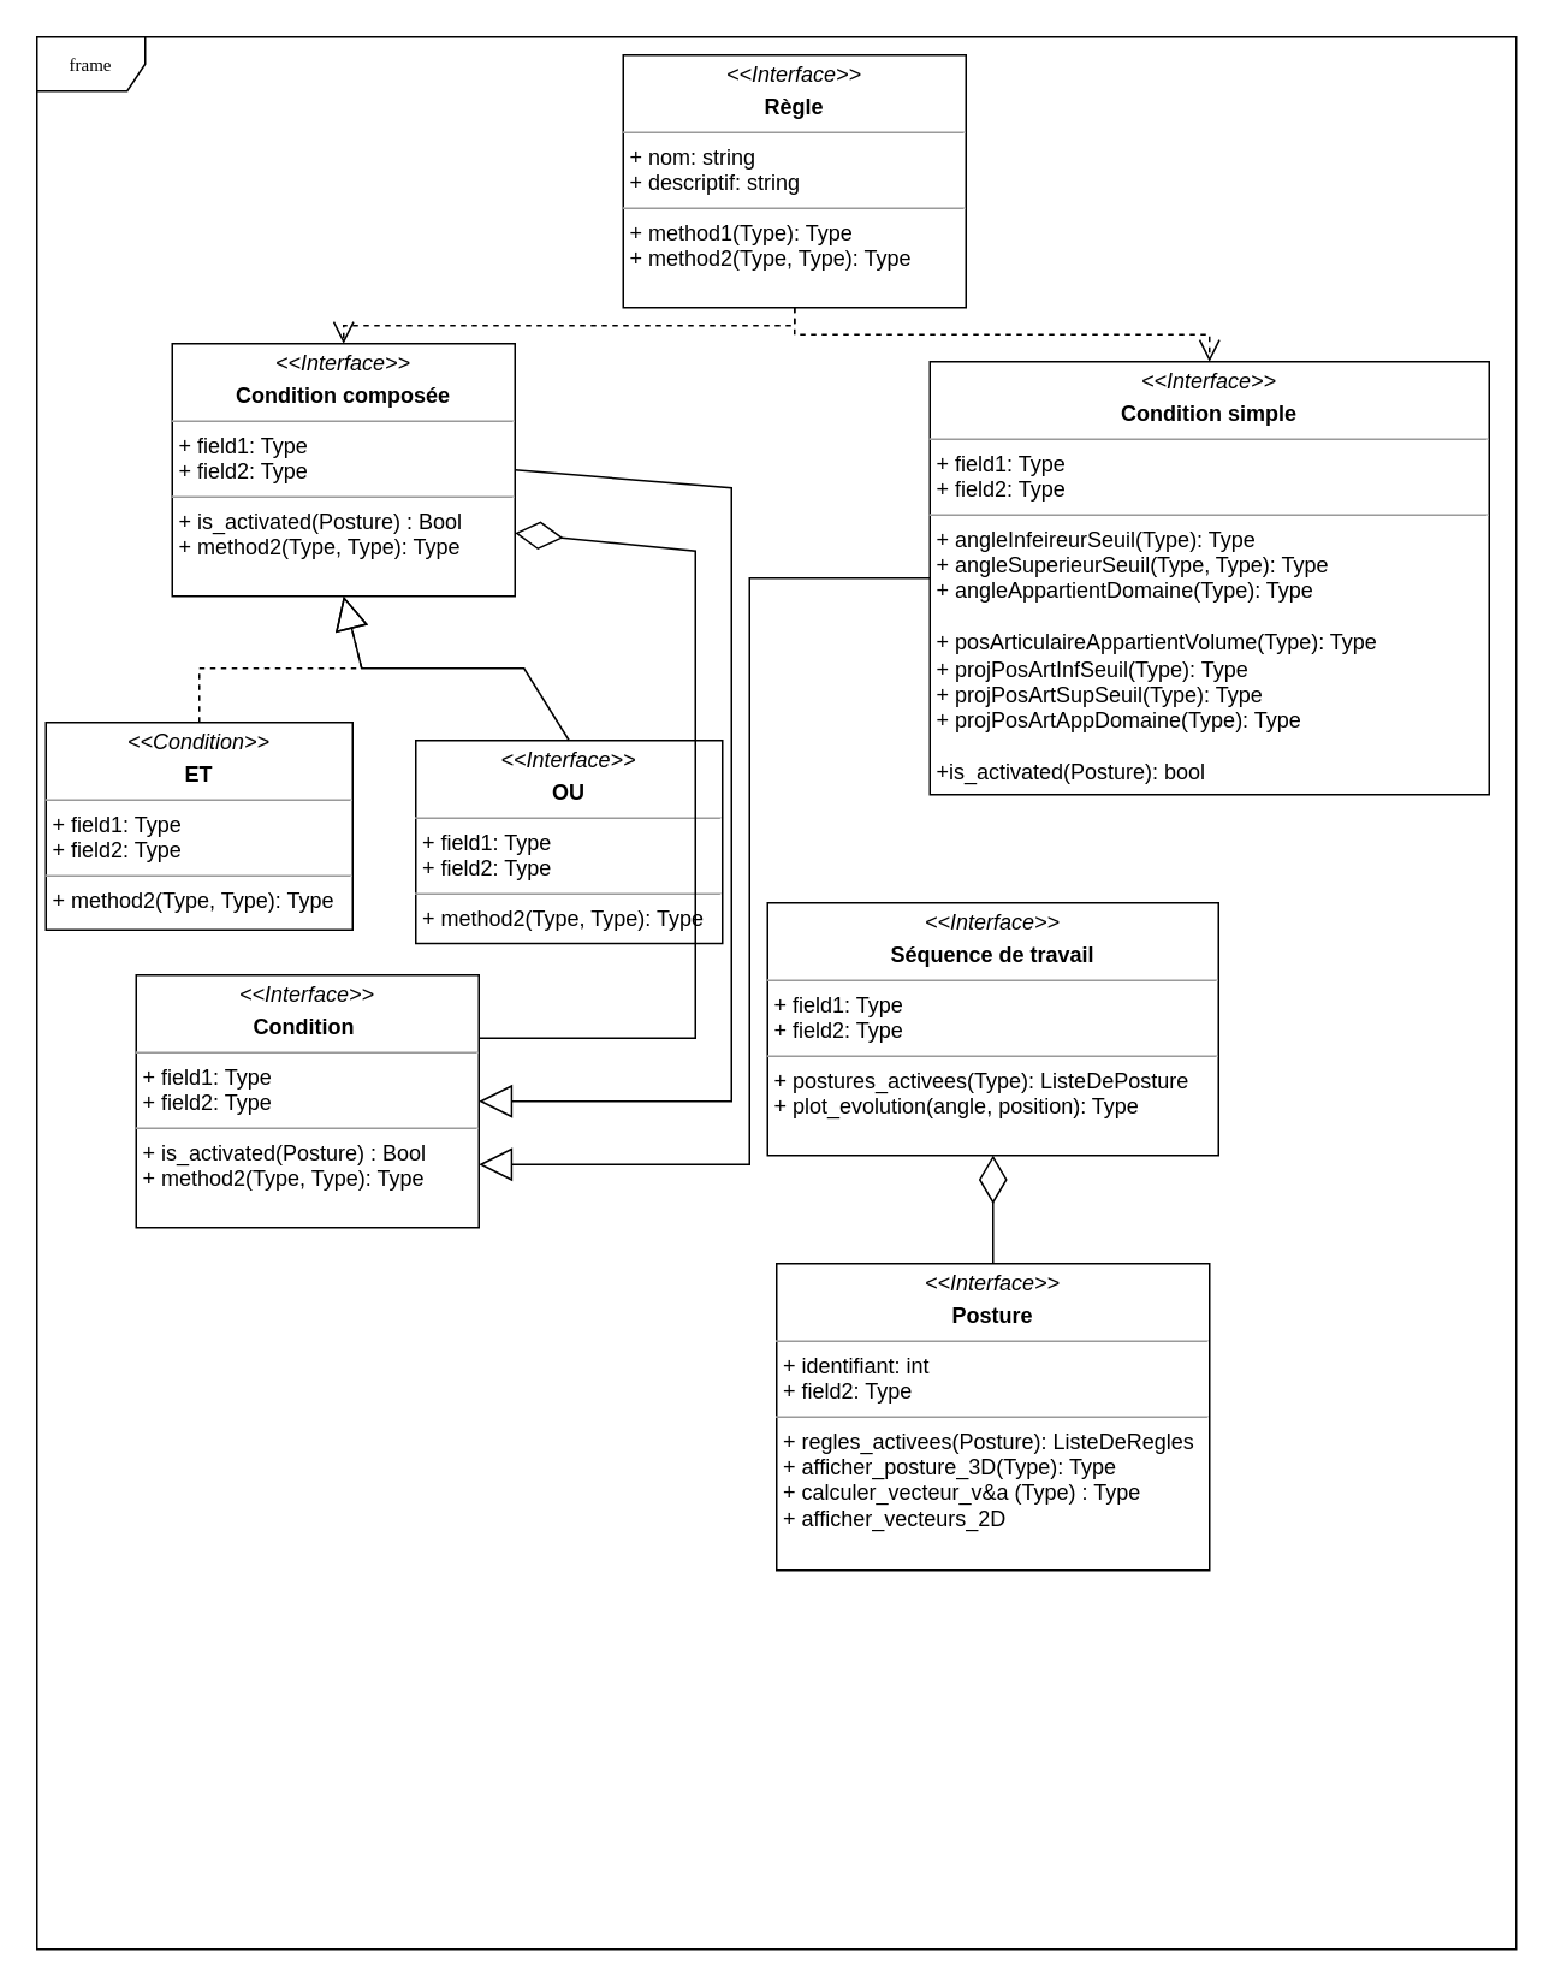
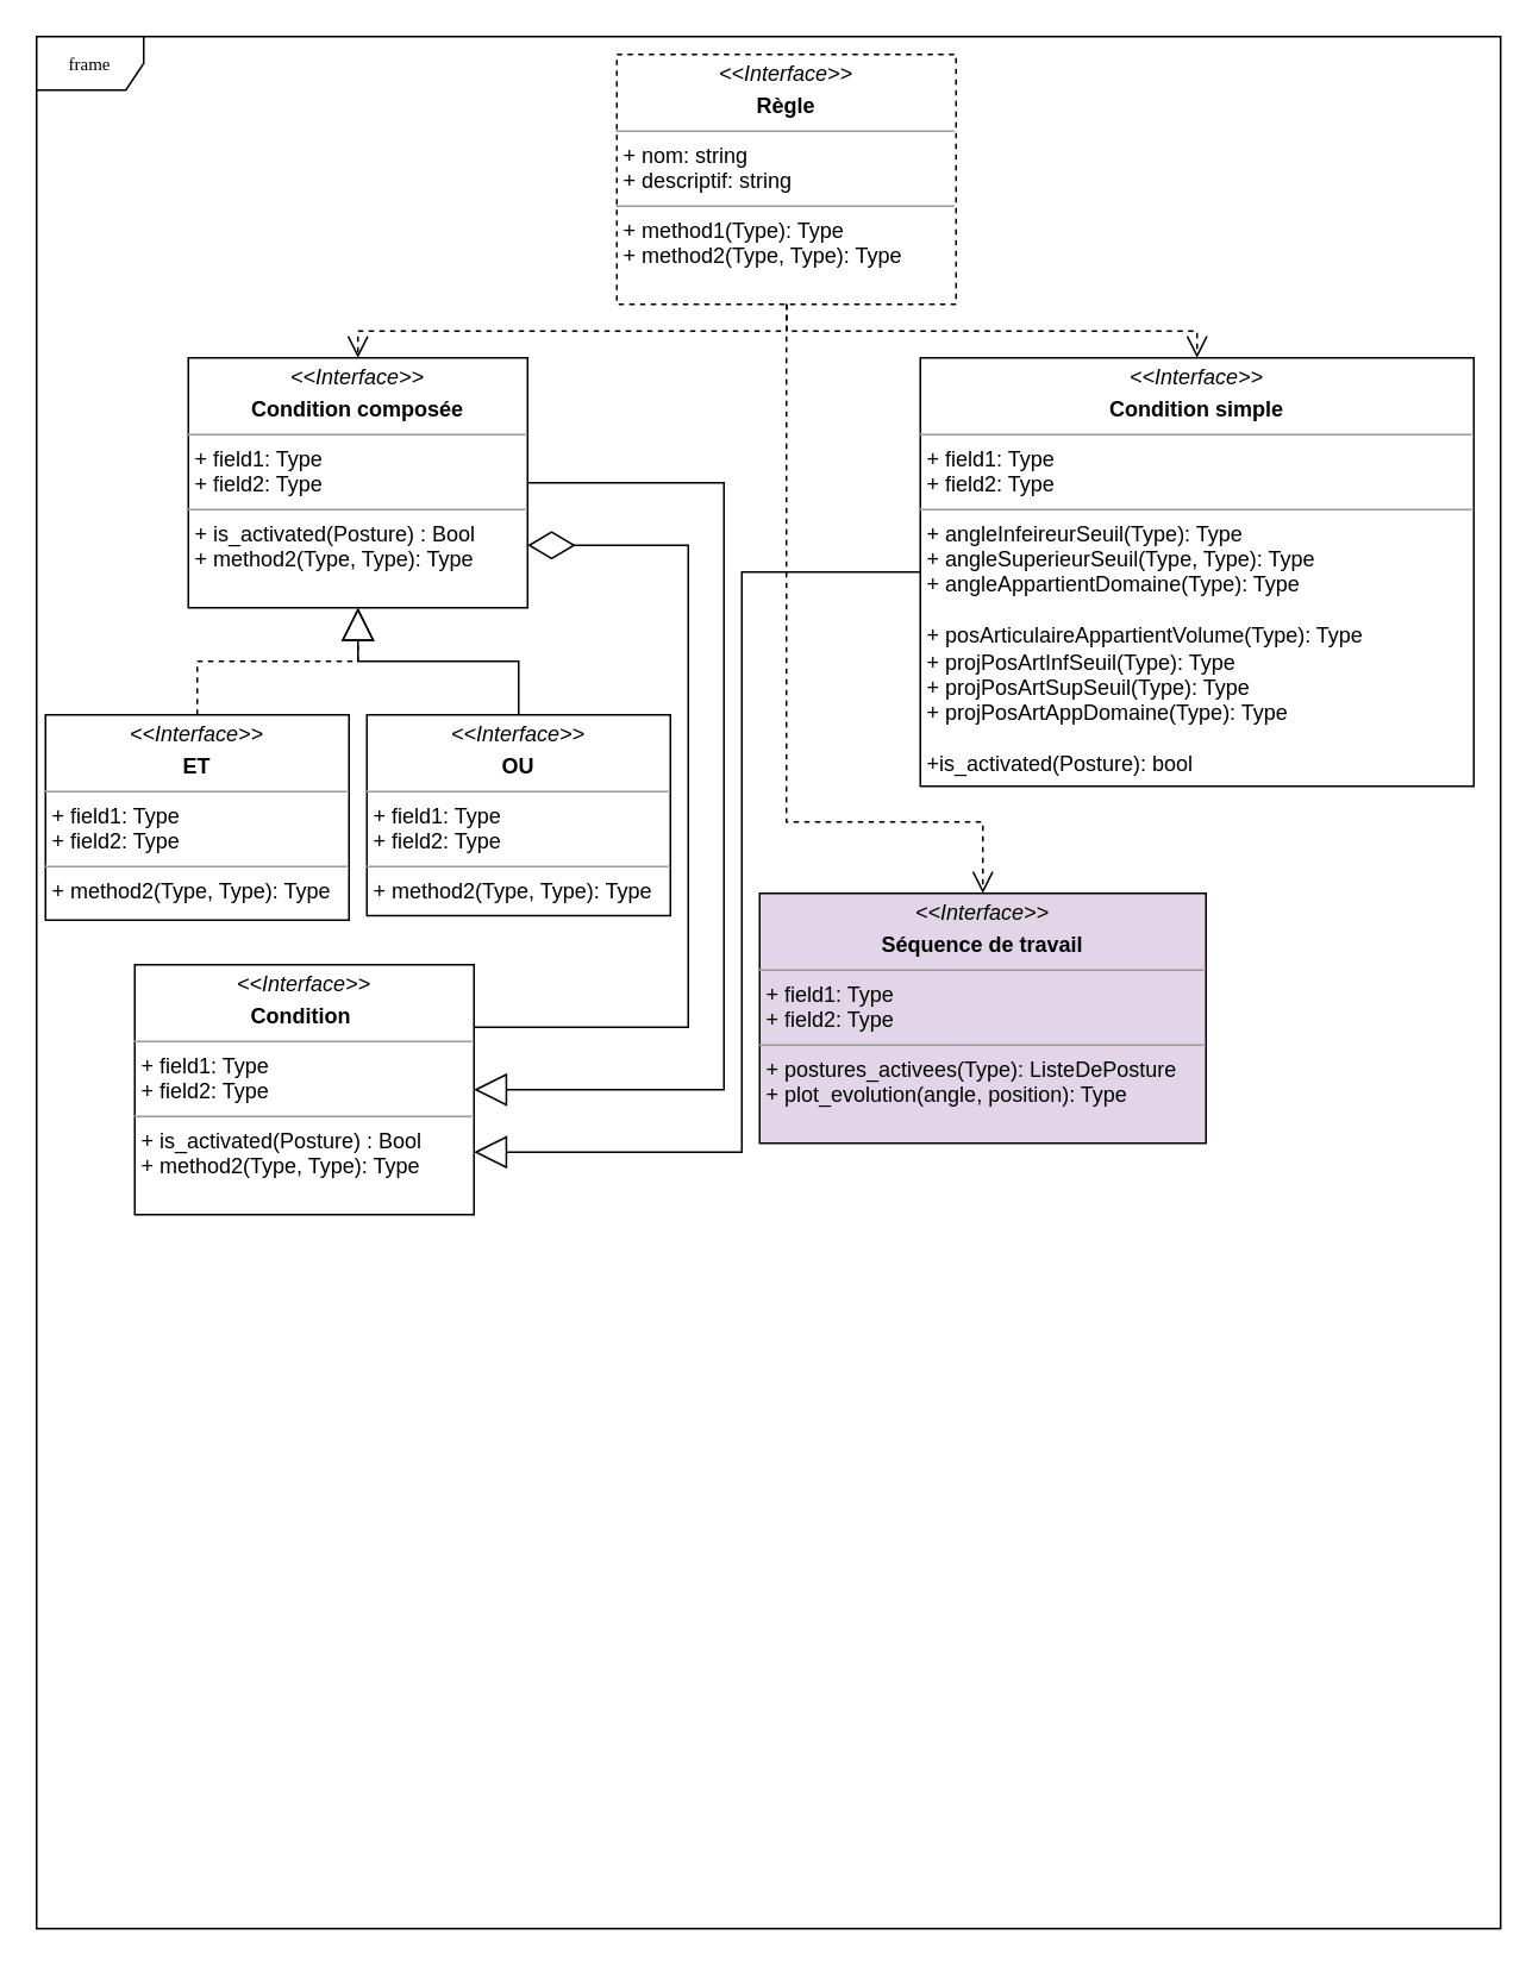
- <mxCell id="4" value="&lt;p style=&quot;margin:0px;margin-top:4px;text-align:center;&quot;&gt;&lt;i&gt;&amp;lt;&amp;lt;Interface&amp;gt;&amp;gt;&lt;/i&gt;&lt;b&gt;&lt;br&gt;&lt;/b&gt;&lt;/p&gt;&lt;p style=&quot;margin:0px;margin-top:4px;text-align:center;&quot;&gt;&lt;b&gt;Règle&lt;/b&gt;&lt;br&gt;&lt;/p&gt;&lt;hr size=&quot;1&quot;&gt;&lt;p style=&quot;margin:0px;margin-left:4px;&quot;&gt;+ nom: string&lt;br&gt;+ descriptif: string&lt;/p&gt;&lt;hr size=&quot;1&quot;&gt;&lt;p style=&quot;margin:0px;margin-left:4px;&quot;&gt;+ method1(Type): Type&lt;br&gt;+ method2(Type, Type): Type&lt;/p&gt;" style="verticalAlign=top;align=left;overflow=fill;fontSize=12;fontFamily=Helvetica;html=1;rounded=0;shadow=0;comic=0;labelBackgroundColor=none;strokeWidth=1" parent="1" vertex="1"><mxGeometry x="345" y="30" width="190" height="140" as="geometry" /></mxCell>
+ <mxCell id="4" value="&lt;p style=&quot;margin:0px;margin-top:4px;text-align:center;&quot;&gt;&lt;i&gt;&amp;lt;&amp;lt;Interface&amp;gt;&amp;gt;&lt;/i&gt;&lt;b&gt;&lt;br&gt;&lt;/b&gt;&lt;/p&gt;&lt;p style=&quot;margin:0px;margin-top:4px;text-align:center;&quot;&gt;&lt;b&gt;Règle&lt;/b&gt;&lt;br&gt;&lt;/p&gt;&lt;hr size=&quot;1&quot;&gt;&lt;p style=&quot;margin:0px;margin-left:4px;&quot;&gt;+ nom: string&lt;br&gt;+ descriptif: string&lt;/p&gt;&lt;hr size=&quot;1&quot;&gt;&lt;p style=&quot;margin:0px;margin-left:4px;&quot;&gt;+ method1(Type): Type&lt;br&gt;+ method2(Type, Type): Type&lt;/p&gt;" style="verticalAlign=top;align=left;overflow=fill;fontSize=12;fontFamily=Helvetica;html=1;rounded=0;shadow=0;comic=0;labelBackgroundColor=none;strokeWidth=1;dashed=1;" parent="1" vertex="1"><mxGeometry x="345" y="30" width="190" height="140" as="geometry" /></mxCell>
- <mxCell id="7" value="&lt;p style=&quot;margin:0px;margin-top:4px;text-align:center;&quot;&gt;&lt;i&gt;&amp;lt;&amp;lt;Interface&amp;gt;&amp;gt;&lt;/i&gt;&lt;b&gt;&lt;br&gt;&lt;/b&gt;&lt;/p&gt;&lt;p style=&quot;margin:0px;margin-top:4px;text-align:center;&quot;&gt;&lt;b&gt;Condition composée&lt;/b&gt;&lt;br&gt;&lt;/p&gt;&lt;hr size=&quot;1&quot;&gt;&lt;p style=&quot;margin:0px;margin-left:4px;&quot;&gt;+ field1: Type&lt;br&gt;+ field2: Type&lt;/p&gt;&lt;hr size=&quot;1&quot;&gt;&lt;p style=&quot;margin:0px;margin-left:4px;&quot;&gt;+ is_activated(Posture) : Bool&amp;nbsp;&lt;br&gt;+ method2(Type, Type): Type&lt;/p&gt;" style="verticalAlign=top;align=left;overflow=fill;fontSize=12;fontFamily=Helvetica;html=1;rounded=0;shadow=0;comic=0;labelBackgroundColor=none;strokeWidth=1" parent="1" vertex="1"><mxGeometry x="95" y="190" width="190" height="140" as="geometry" /></mxCell>
+ <mxCell id="7" value="&lt;p style=&quot;margin:0px;margin-top:4px;text-align:center;&quot;&gt;&lt;i&gt;&amp;lt;&amp;lt;Interface&amp;gt;&amp;gt;&lt;/i&gt;&lt;b&gt;&lt;br&gt;&lt;/b&gt;&lt;/p&gt;&lt;p style=&quot;margin:0px;margin-top:4px;text-align:center;&quot;&gt;&lt;b&gt;Condition composée&lt;/b&gt;&lt;br&gt;&lt;/p&gt;&lt;hr size=&quot;1&quot;&gt;&lt;p style=&quot;margin:0px;margin-left:4px;&quot;&gt;+ field1: Type&lt;br&gt;+ field2: Type&lt;/p&gt;&lt;hr size=&quot;1&quot;&gt;&lt;p style=&quot;margin:0px;margin-left:4px;&quot;&gt;+ is_activated(Posture) : Bool&amp;nbsp;&lt;br&gt;+ method2(Type, Type): Type&lt;/p&gt;" style="verticalAlign=top;align=left;overflow=fill;fontSize=12;fontFamily=Helvetica;html=1;rounded=0;shadow=0;comic=0;labelBackgroundColor=none;strokeWidth=1" parent="1" vertex="1"><mxGeometry x="105" y="200" width="190" height="140" as="geometry" /></mxCell>
+ <mxCell id="12" style="edgeStyle=orthogonalEdgeStyle;rounded=0;html=1;dashed=1;labelBackgroundColor=none;startFill=0;endArrow=open;endFill=0;endSize=10;fontFamily=Verdana;fontSize=10;exitX=0.5;exitY=1;exitDx=0;exitDy=0;entryX=0.5;entryY=0;entryDx=0;entryDy=0;" edge="1" parent="1" source="4" target="5"><mxGeometry relative="1" as="geometry"><Array as="points"><mxPoint x="440" y="460" /><mxPoint x="550" y="460" /></Array><mxPoint x="400" y="710" as="targetPoint" /><mxPoint x="400" y="670" as="sourcePoint" /></mxGeometry></mxCell>
- <mxCell id="10" value="&lt;p style=&quot;margin:0px;margin-top:4px;text-align:center;&quot;&gt;&lt;i&gt;&amp;lt;&amp;lt;Condition&amp;gt;&amp;gt;&lt;/i&gt;&lt;b&gt;&lt;br&gt;&lt;/b&gt;&lt;/p&gt;&lt;p style=&quot;margin:0px;margin-top:4px;text-align:center;&quot;&gt;&lt;b&gt;ET&lt;/b&gt;&lt;br&gt;&lt;/p&gt;&lt;hr size=&quot;1&quot;&gt;&lt;p style=&quot;margin:0px;margin-left:4px;&quot;&gt;+ field1: Type&lt;br&gt;+ field2: Type&lt;/p&gt;&lt;hr size=&quot;1&quot;&gt;&lt;p style=&quot;margin:0px;margin-left:4px;&quot;&gt;+ method2(Type, Type): Type&lt;/p&gt;" style="verticalAlign=top;align=left;overflow=fill;fontSize=12;fontFamily=Helvetica;html=1;rounded=0;shadow=0;comic=0;labelBackgroundColor=none;strokeWidth=1" vertex="1" parent="1"><mxGeometry x="25" y="400" width="170" height="115" as="geometry" /></mxCell>
+ <mxCell id="10" value="&lt;p style=&quot;margin:0px;margin-top:4px;text-align:center;&quot;&gt;&lt;i&gt;&amp;lt;&amp;lt;Interface&amp;gt;&amp;gt;&lt;/i&gt;&lt;b&gt;&lt;br&gt;&lt;/b&gt;&lt;/p&gt;&lt;p style=&quot;margin:0px;margin-top:4px;text-align:center;&quot;&gt;&lt;b&gt;ET&lt;/b&gt;&lt;br&gt;&lt;/p&gt;&lt;hr size=&quot;1&quot;&gt;&lt;p style=&quot;margin:0px;margin-left:4px;&quot;&gt;+ field1: Type&lt;br&gt;+ field2: Type&lt;/p&gt;&lt;hr size=&quot;1&quot;&gt;&lt;p style=&quot;margin:0px;margin-left:4px;&quot;&gt;+ method2(Type, Type): Type&lt;/p&gt;" style="verticalAlign=top;align=left;overflow=fill;fontSize=12;fontFamily=Helvetica;html=1;rounded=0;shadow=0;comic=0;labelBackgroundColor=none;strokeWidth=1" vertex="1" parent="1"><mxGeometry x="25" y="400" width="170" height="115" as="geometry" /></mxCell>
- <mxCell id="11" value="&lt;p style=&quot;margin:0px;margin-top:4px;text-align:center;&quot;&gt;&lt;i&gt;&amp;lt;&amp;lt;Interface&amp;gt;&amp;gt;&lt;/i&gt;&lt;b&gt;&lt;br&gt;&lt;/b&gt;&lt;/p&gt;&lt;p style=&quot;margin:0px;margin-top:4px;text-align:center;&quot;&gt;&lt;b&gt;OU&lt;/b&gt;&lt;br&gt;&lt;/p&gt;&lt;hr size=&quot;1&quot;&gt;&lt;p style=&quot;margin:0px;margin-left:4px;&quot;&gt;+ field1: Type&lt;br&gt;+ field2: Type&lt;/p&gt;&lt;hr size=&quot;1&quot;&gt;&lt;p style=&quot;margin:0px;margin-left:4px;&quot;&gt;+ method2(Type, Type): Type&lt;/p&gt;" style="verticalAlign=top;align=left;overflow=fill;fontSize=12;fontFamily=Helvetica;html=1;rounded=0;shadow=0;comic=0;labelBackgroundColor=none;strokeWidth=1" vertex="1" parent="1"><mxGeometry x="230" y="410" width="170" height="112.5" as="geometry" /></mxCell>
+ <mxCell id="11" value="&lt;p style=&quot;margin:0px;margin-top:4px;text-align:center;&quot;&gt;&lt;i&gt;&amp;lt;&amp;lt;Interface&amp;gt;&amp;gt;&lt;/i&gt;&lt;b&gt;&lt;br&gt;&lt;/b&gt;&lt;/p&gt;&lt;p style=&quot;margin:0px;margin-top:4px;text-align:center;&quot;&gt;&lt;b&gt;OU&lt;/b&gt;&lt;br&gt;&lt;/p&gt;&lt;hr size=&quot;1&quot;&gt;&lt;p style=&quot;margin:0px;margin-left:4px;&quot;&gt;+ field1: Type&lt;br&gt;+ field2: Type&lt;/p&gt;&lt;hr size=&quot;1&quot;&gt;&lt;p style=&quot;margin:0px;margin-left:4px;&quot;&gt;+ method2(Type, Type): Type&lt;/p&gt;" style="verticalAlign=top;align=left;overflow=fill;fontSize=12;fontFamily=Helvetica;html=1;rounded=0;shadow=0;comic=0;labelBackgroundColor=none;strokeWidth=1" vertex="1" parent="1"><mxGeometry x="205" y="400" width="170" height="112.5" as="geometry" /></mxCell>
- <mxCell id="5" value="&lt;p style=&quot;margin:0px;margin-top:4px;text-align:center;&quot;&gt;&lt;i&gt;&amp;lt;&amp;lt;Interface&amp;gt;&amp;gt;&lt;/i&gt;&lt;/p&gt;&lt;p style=&quot;margin:0px;margin-top:4px;text-align:center;&quot;&gt;&lt;b&gt;Séquence de travail&lt;/b&gt;&lt;br&gt;&lt;/p&gt;&lt;hr size=&quot;1&quot;&gt;&lt;p style=&quot;margin:0px;margin-left:4px;&quot;&gt;+ field1: Type&lt;br&gt;+ field2: Type&lt;/p&gt;&lt;hr size=&quot;1&quot;&gt;&lt;p style=&quot;margin:0px;margin-left:4px;&quot;&gt;+ postures_activees(Type): ListeDePosture&lt;br&gt;&lt;/p&gt;&lt;p style=&quot;margin:0px;margin-left:4px;&quot;&gt;+ plot_evolution(angle, position): Type&lt;/p&gt;&lt;div title=&quot;Page 4&quot; class=&quot;page&quot;&gt;&lt;div class=&quot;layoutArea&quot;&gt;&lt;div class=&quot;column&quot;&gt;&lt;ul style=&quot;list-style-type: none&quot;&gt;&lt;li&gt;&lt;br&gt;&lt;/li&gt;&lt;/ul&gt;&lt;/div&gt;&lt;/div&gt;&lt;/div&gt;" style="verticalAlign=top;align=left;overflow=fill;fontSize=12;fontFamily=Helvetica;html=1;rounded=0;shadow=0;comic=0;labelBackgroundColor=none;strokeWidth=1" parent="1" vertex="1"><mxGeometry x="425" y="500" width="250" height="140" as="geometry" /></mxCell>
+ <mxCell id="5" value="&lt;p style=&quot;margin:0px;margin-top:4px;text-align:center;&quot;&gt;&lt;i&gt;&amp;lt;&amp;lt;Interface&amp;gt;&amp;gt;&lt;/i&gt;&lt;/p&gt;&lt;p style=&quot;margin:0px;margin-top:4px;text-align:center;&quot;&gt;&lt;b&gt;Séquence de travail&lt;/b&gt;&lt;br&gt;&lt;/p&gt;&lt;hr size=&quot;1&quot;&gt;&lt;p style=&quot;margin:0px;margin-left:4px;&quot;&gt;+ field1: Type&lt;br&gt;+ field2: Type&lt;/p&gt;&lt;hr size=&quot;1&quot;&gt;&lt;p style=&quot;margin:0px;margin-left:4px;&quot;&gt;+ postures_activees(Type): ListeDePosture&lt;br&gt;&lt;/p&gt;&lt;p style=&quot;margin:0px;margin-left:4px;&quot;&gt;+ plot_evolution(angle, position): Type&lt;/p&gt;&lt;div title=&quot;Page 4&quot; class=&quot;page&quot;&gt;&lt;div class=&quot;layoutArea&quot;&gt;&lt;div class=&quot;column&quot;&gt;&lt;ul style=&quot;list-style-type: none&quot;&gt;&lt;li&gt;&lt;br&gt;&lt;/li&gt;&lt;/ul&gt;&lt;/div&gt;&lt;/div&gt;&lt;/div&gt;" style="verticalAlign=top;align=left;overflow=fill;fontSize=12;fontFamily=Helvetica;html=1;rounded=0;shadow=0;comic=0;labelBackgroundColor=none;strokeWidth=1;fillColor=#e1d5e7;" parent="1" vertex="1"><mxGeometry x="425" y="500" width="250" height="140" as="geometry" /></mxCell>
- <mxCell id="13" value="" style="endArrow=diamondThin;endFill=0;endSize=24;html=1;rounded=0;entryX=0.5;entryY=1;entryDx=0;entryDy=0;exitX=0.5;exitY=0;exitDx=0;exitDy=0;" edge="1" parent="1" source="3" target="5"><mxGeometry width="160" relative="1" as="geometry"><mxPoint x="325" y="430" as="sourcePoint" /><mxPoint x="485" y="430" as="targetPoint" /></mxGeometry></mxCell>
- <mxCell id="3" value="&lt;p style=&quot;margin:0px;margin-top:4px;text-align:center;&quot;&gt;&lt;i&gt;&amp;lt;&amp;lt;Interface&amp;gt;&amp;gt;&lt;/i&gt;&lt;b&gt;&lt;br&gt;&lt;/b&gt;&lt;/p&gt;&lt;p style=&quot;margin:0px;margin-top:4px;text-align:center;&quot;&gt;&lt;b&gt;Posture&lt;/b&gt;&lt;br&gt;&lt;/p&gt;&lt;hr size=&quot;1&quot;&gt;&lt;p style=&quot;margin:0px;margin-left:4px;&quot;&gt;+ identifiant: int&lt;br&gt;+ field2: Type&lt;/p&gt;&lt;hr size=&quot;1&quot;&gt;&lt;p style=&quot;margin:0px;margin-left:4px;&quot;&gt;+ regles_activees(Posture): ListeDeRegles&lt;br&gt;+ afficher_posture_3D(Type): Type&lt;/p&gt;&lt;p style=&quot;margin:0px;margin-left:4px;&quot;&gt;+ calculer_vecteur_v&amp;amp;a (Type) : Type&amp;nbsp;&lt;/p&gt;&lt;p style=&quot;margin:0px;margin-left:4px;&quot;&gt;+ afficher_vecteurs_2D&lt;/p&gt;" style="verticalAlign=top;align=left;overflow=fill;fontSize=12;fontFamily=Helvetica;html=1;rounded=0;shadow=0;comic=0;labelBackgroundColor=none;strokeWidth=1" parent="1" vertex="1"><mxGeometry x="430" y="700" width="240" height="170" as="geometry" /></mxCell>
